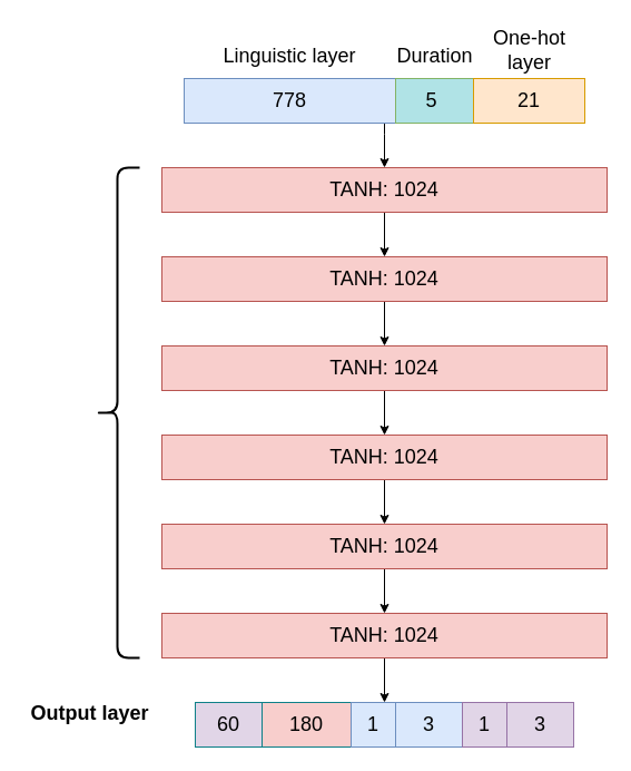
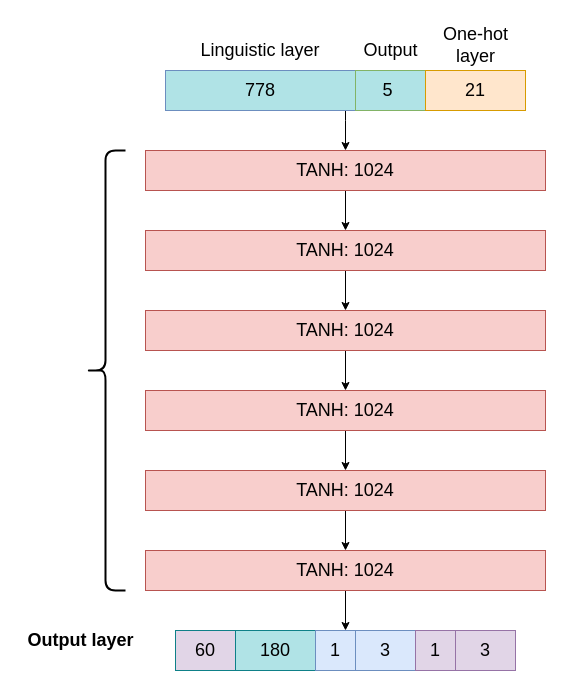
- <mxCell id="18" value="Duration" style="text;html=1;align=center;verticalAlign=middle;resizable=0;points=[];autosize=1;fontSize=18;" vertex="1" parent="1"><mxGeometry x="350" y="35" width="80" height="30" as="geometry" /></mxCell>
+ <mxCell id="18" value="Output" style="text;html=1;align=center;verticalAlign=middle;resizable=0;points=[];autosize=1;fontSize=18;" vertex="1" parent="1"><mxGeometry x="350" y="35" width="80" height="30" as="geometry" /></mxCell>
- <mxCell id="3" value="778" style="rounded=0;whiteSpace=wrap;html=1;rotation=0;fillColor=#dae8fc;strokeColor=#6c8ebf;fontSize=18;" vertex="1" parent="1"><mxGeometry x="165" y="70" width="190" height="40" as="geometry" /></mxCell>
+ <mxCell id="3" value="778" style="rounded=0;whiteSpace=wrap;html=1;rotation=0;fillColor=#b0e3e6;strokeColor=#6c8ebf;fontSize=18;" vertex="1" parent="1"><mxGeometry x="165" y="70" width="190" height="40" as="geometry" /></mxCell>
- <mxCell id="20" value="180" style="rounded=0;whiteSpace=wrap;html=1;rotation=0;fillColor=#f8cecc;strokeColor=#0e8088;fontSize=18;" vertex="1" parent="1"><mxGeometry x="235" y="630" width="80" height="40" as="geometry" /></mxCell>
+ <mxCell id="20" value="180" style="rounded=0;whiteSpace=wrap;html=1;rotation=0;fillColor=#b0e3e6;strokeColor=#0e8088;fontSize=18;" vertex="1" parent="1"><mxGeometry x="235" y="630" width="80" height="40" as="geometry" /></mxCell>
